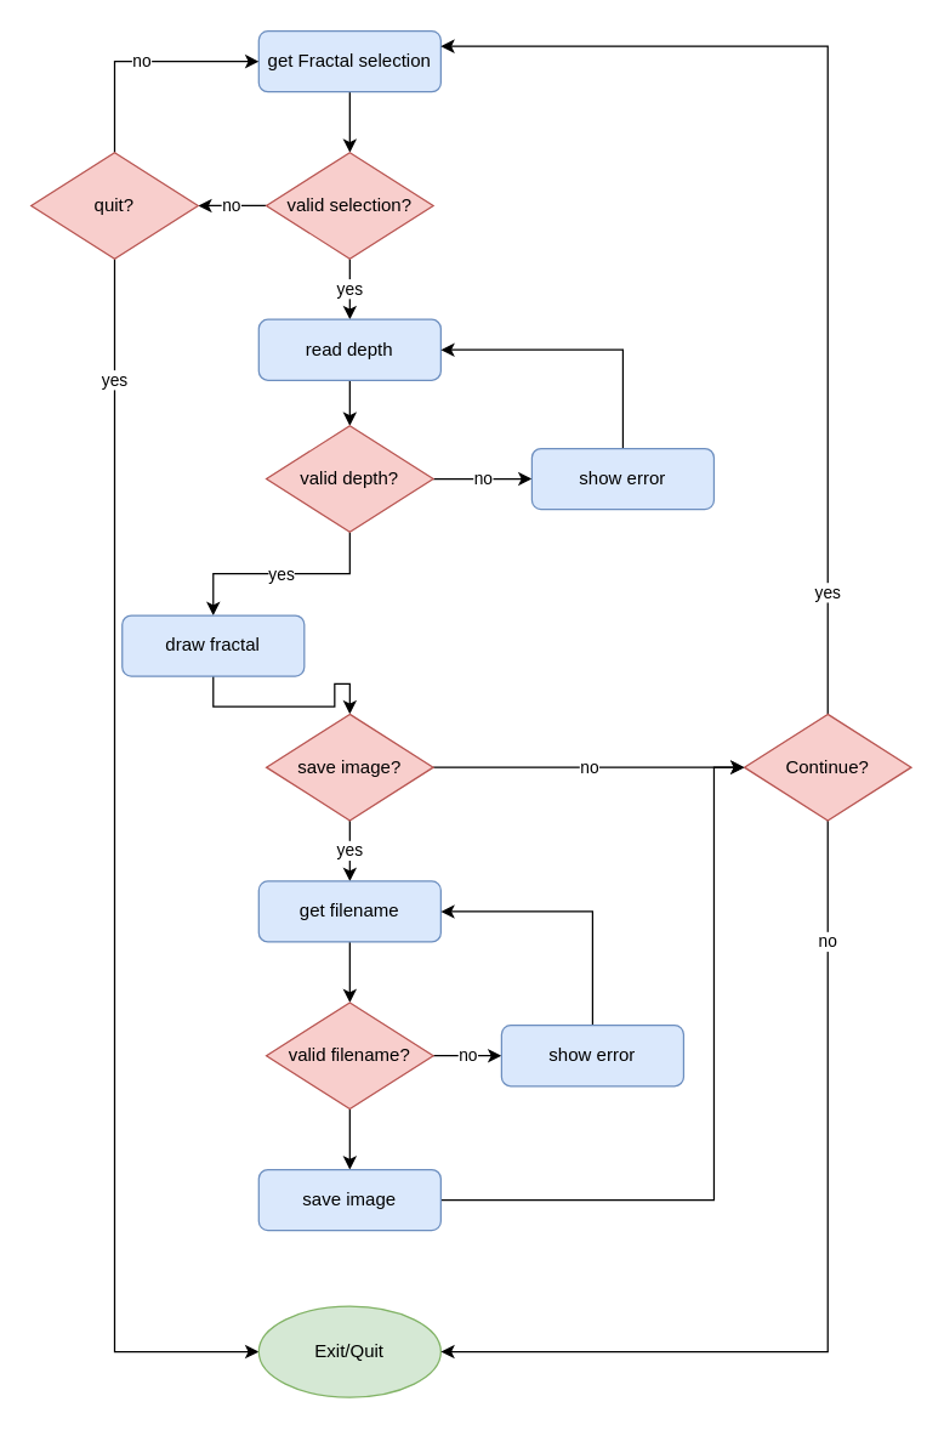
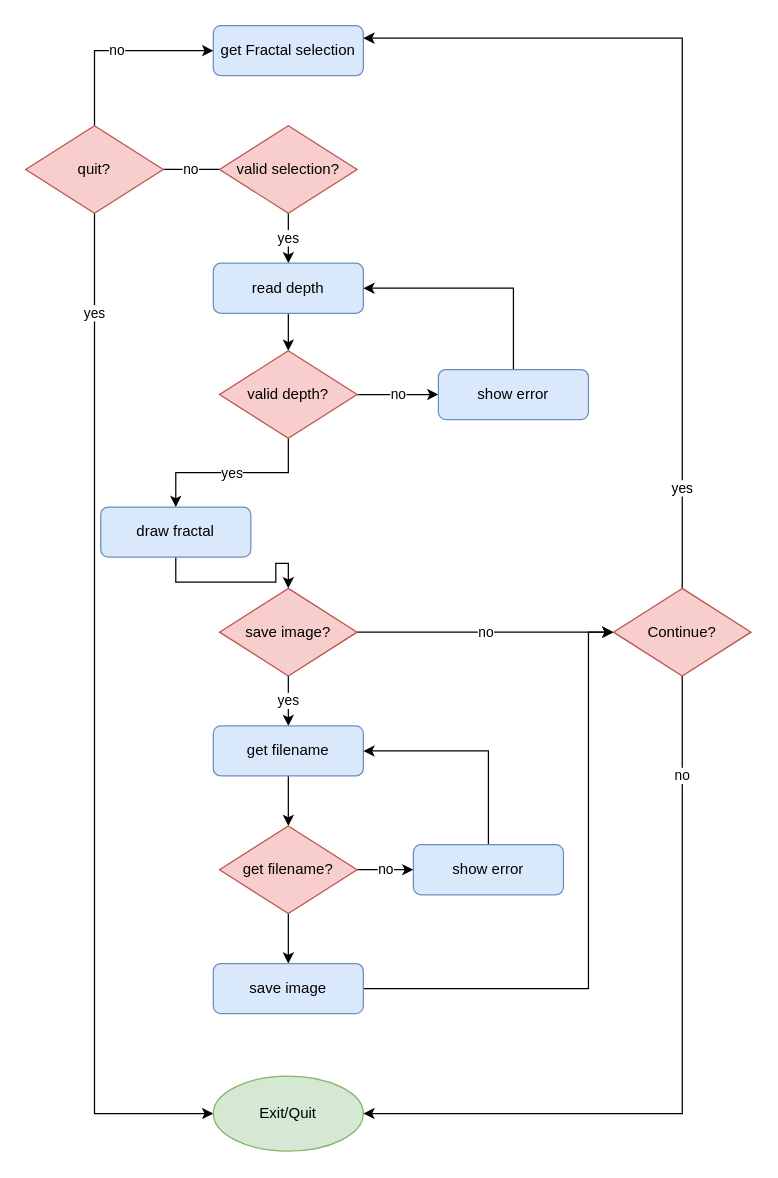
- <mxCell id="2" value="" style="edgeStyle=orthogonalEdgeStyle;rounded=0;orthogonalLoop=1;jettySize=auto;html=1;" edge="1" parent="1" source="3" target="6"><mxGeometry relative="1" as="geometry" /></mxCell>
- <mxCell id="5" value="no" style="edgeStyle=orthogonalEdgeStyle;rounded=0;orthogonalLoop=1;jettySize=auto;html=1;entryX=1;entryY=0.5;entryDx=0;entryDy=0;" edge="1" parent="1" source="6" target="11"><mxGeometry relative="1" as="geometry"><mxPoint x="350" y="135" as="targetPoint" /></mxGeometry></mxCell>
+ <mxCell id="5" value="no" style="edgeStyle=orthogonalEdgeStyle;rounded=0;orthogonalLoop=1;jettySize=auto;html=1;entryX=1;entryY=0.5;entryDx=0;entryDy=0;endArrow=none;" edge="1" parent="1" source="6" target="11"><mxGeometry relative="1" as="geometry"><mxPoint x="350" y="135" as="targetPoint" /></mxGeometry></mxCell>
- <mxCell id="30" value="valid filename?" style="rhombus;whiteSpace=wrap;html=1;fillColor=#f8cecc;strokeColor=#b85450;" vertex="1" parent="1"><mxGeometry x="175" y="660" width="110" height="70" as="geometry" /></mxCell>
+ <mxCell id="30" value="get filename?" style="rhombus;whiteSpace=wrap;html=1;fillColor=#f8cecc;strokeColor=#b85450;" vertex="1" parent="1"><mxGeometry x="175" y="660" width="110" height="70" as="geometry" /></mxCell>
